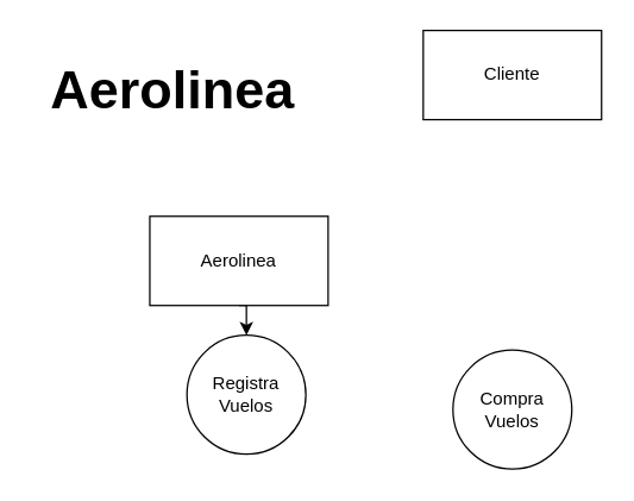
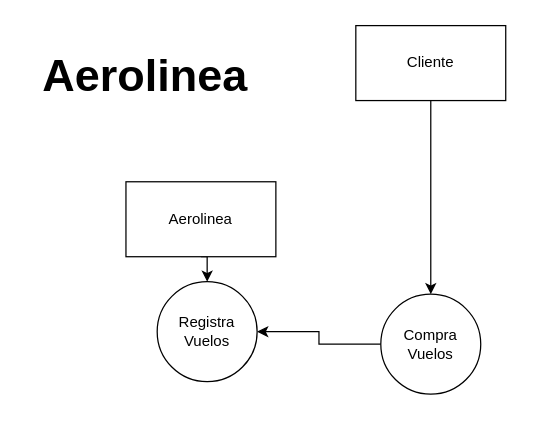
+ <mxCell id="3" style="edgeStyle=orthogonalEdgeStyle;rounded=0;orthogonalLoop=1;jettySize=auto;html=1;exitX=0.5;exitY=1;exitDx=0;exitDy=0;entryX=0.5;entryY=0;entryDx=0;entryDy=0;" edge="1" parent="1" source="4" target="6"><mxGeometry relative="1" as="geometry" /></mxCell>
+ <mxCell id="5" style="edgeStyle=orthogonalEdgeStyle;rounded=0;orthogonalLoop=1;jettySize=auto;html=1;exitX=0;exitY=0.5;exitDx=0;exitDy=0;entryX=1;entryY=0.5;entryDx=0;entryDy=0;" edge="1" parent="1" source="6" target="9"><mxGeometry relative="1" as="geometry" /></mxCell>
